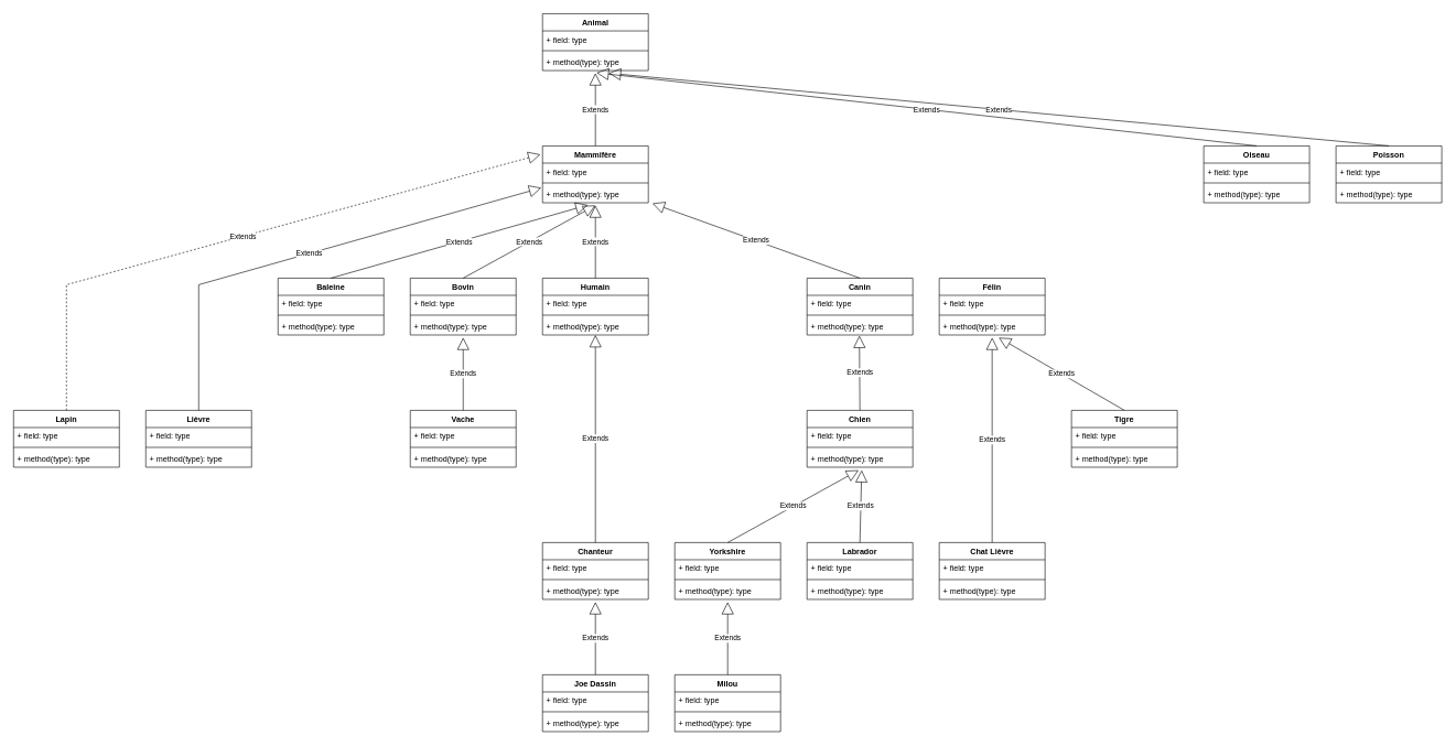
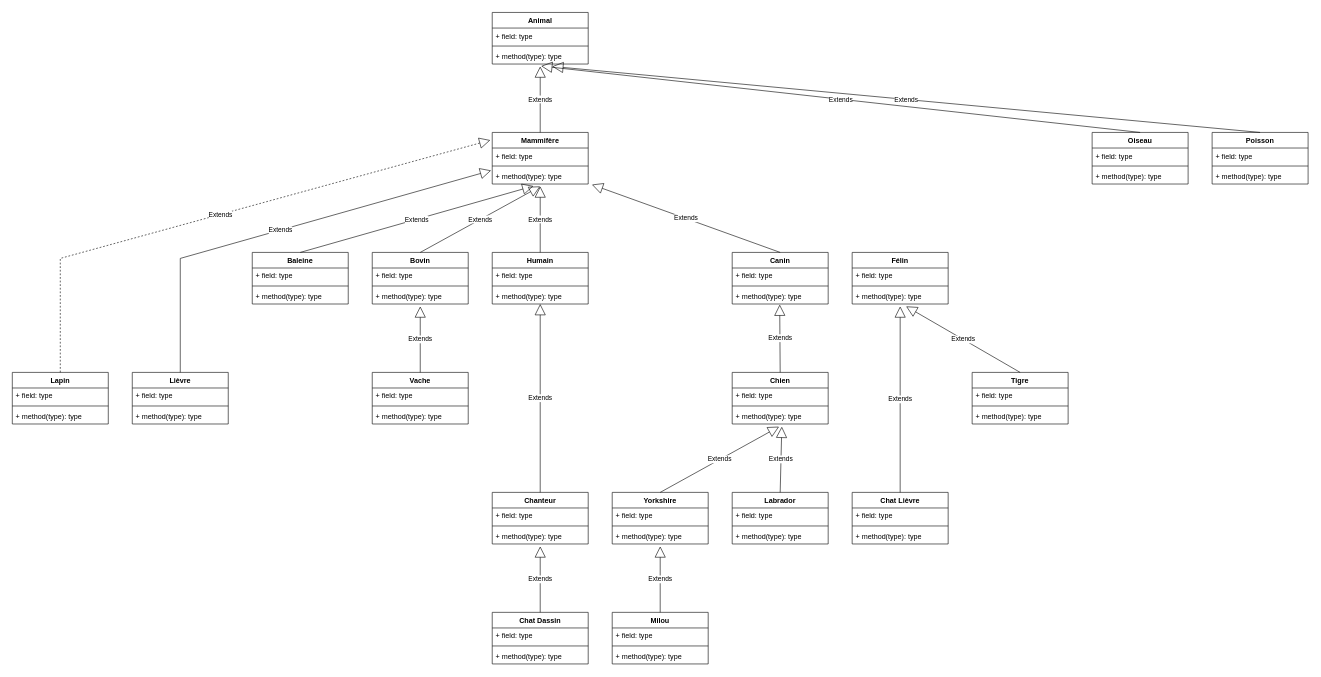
- <mxCell id="46" value="Joe Dassin" style="swimlane;fontStyle=1;align=center;verticalAlign=top;childLayout=stackLayout;horizontal=1;startSize=26;horizontalStack=0;resizeParent=1;resizeParentMax=0;resizeLast=0;collapsible=1;marginBottom=0;" vertex="1" parent="1"><mxGeometry x="820" y="1020" width="160" height="86" as="geometry" /></mxCell>
+ <mxCell id="46" value="Chat Dassin" style="swimlane;fontStyle=1;align=center;verticalAlign=top;childLayout=stackLayout;horizontal=1;startSize=26;horizontalStack=0;resizeParent=1;resizeParentMax=0;resizeLast=0;collapsible=1;marginBottom=0;" vertex="1" parent="1"><mxGeometry x="820" y="1020" width="160" height="86" as="geometry" /></mxCell>
